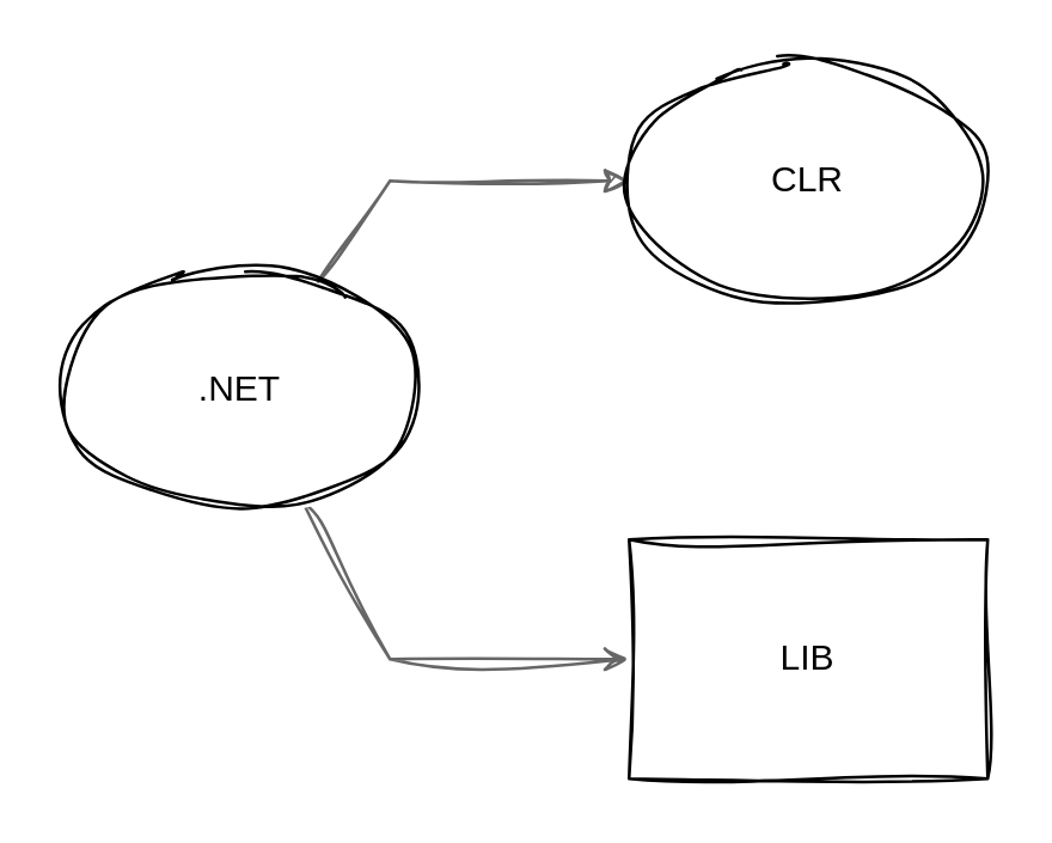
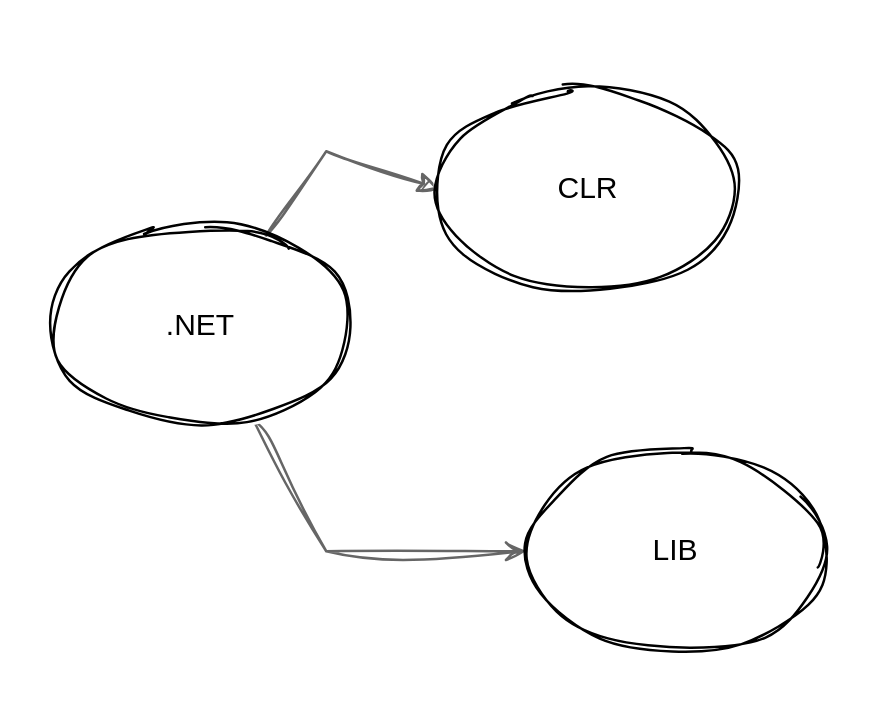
- <mxCell id="5" value="CLR" style="ellipse;whiteSpace=wrap;html=1;rounded=0;sketch=1;curveFitting=1;jiggle=2;" vertex="1" parent="1"><mxGeometry x="210" width="120" height="80" as="geometry" y="20" /></mxCell>
+ <mxCell id="5" value="CLR" style="ellipse;whiteSpace=wrap;html=1;rounded=0;sketch=1;curveFitting=1;jiggle=2;" vertex="1" parent="1"><mxGeometry x="175" y="35" width="120" height="80" as="geometry" /></mxCell>
- <mxCell id="6" value="LIB" style="whiteSpace=wrap;html=1;sketch=1;curveFitting=1;jiggle=2;rounded=0;" vertex="1" parent="1"><mxGeometry x="210" y="180" width="120" height="80" as="geometry" /></mxCell>
+ <mxCell id="6" value="LIB" style="ellipse;whiteSpace=wrap;html=1;rounded=0;sketch=1;curveFitting=1;jiggle=2;" vertex="1" parent="1"><mxGeometry x="210" y="180" width="120" height="80" as="geometry" /></mxCell>
